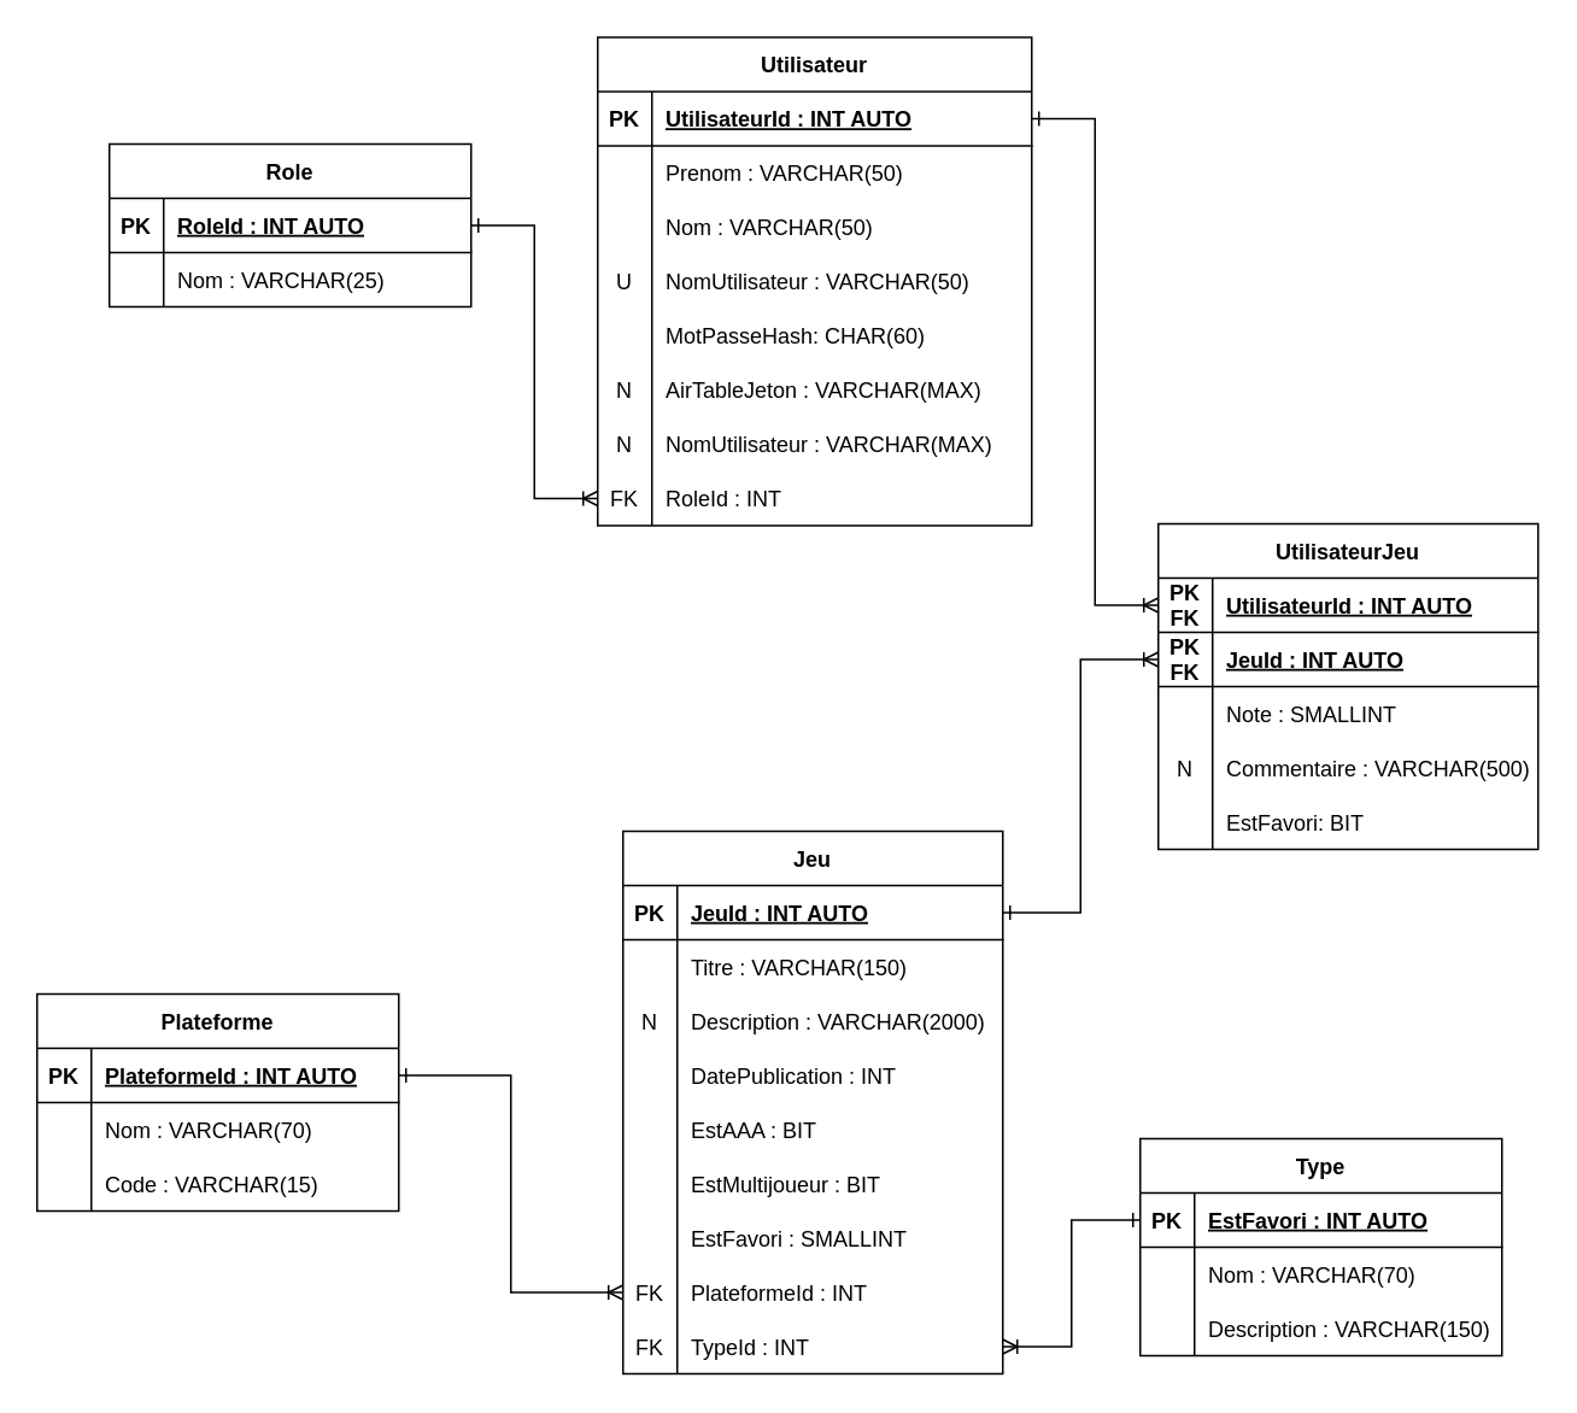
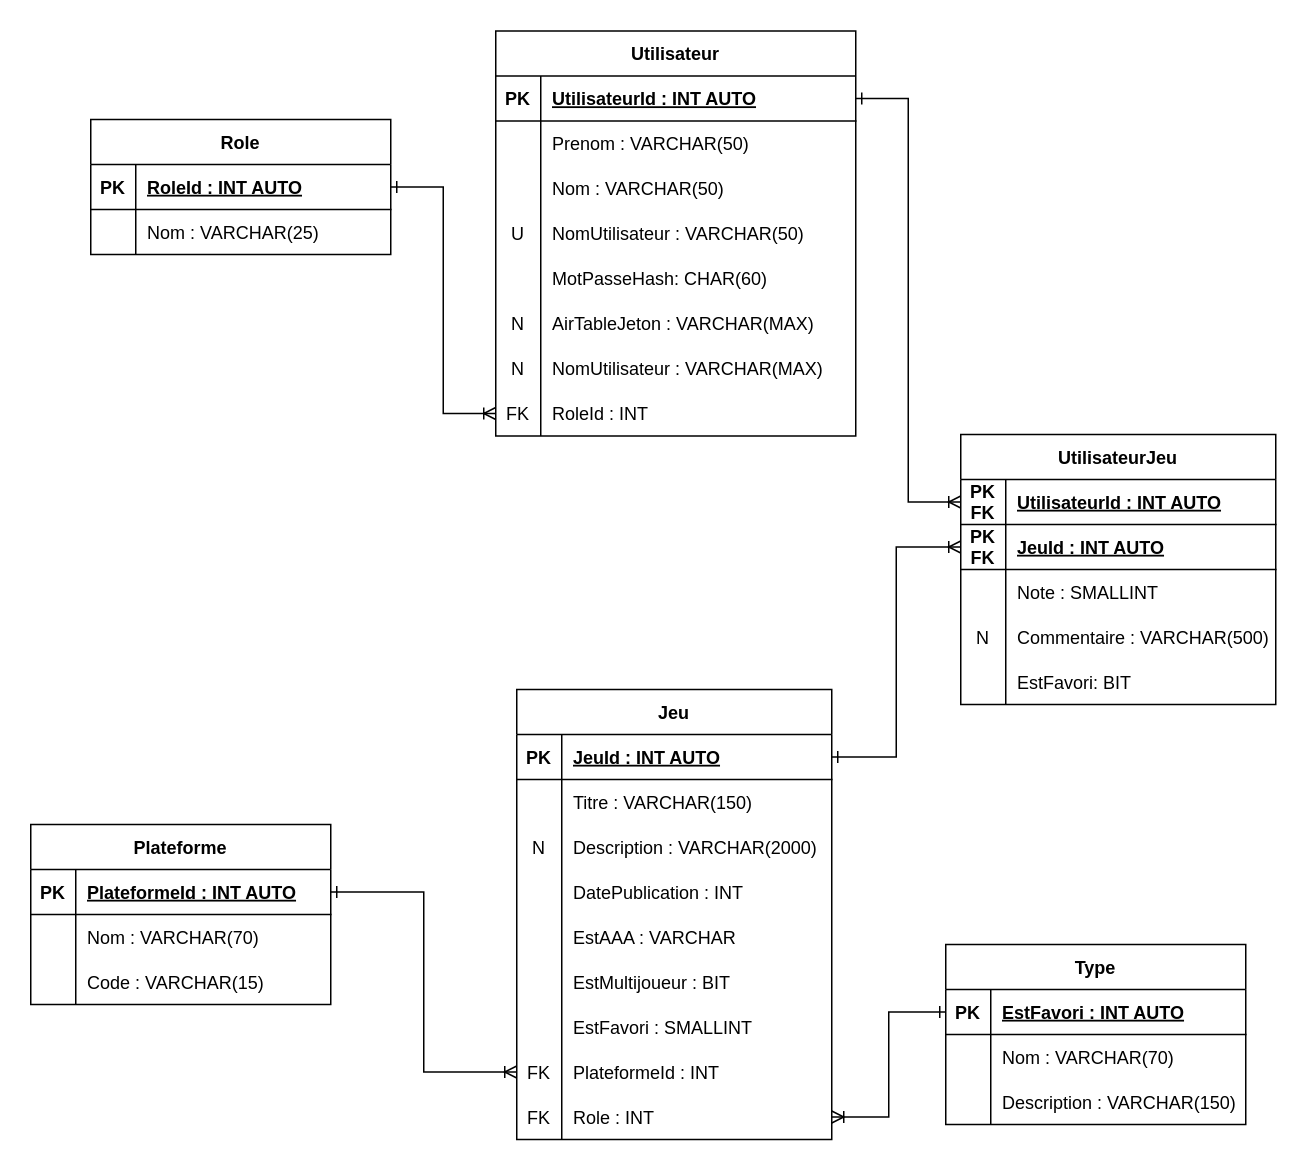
- <mxCell id="42" value="EstAAA : BIT" style="shape=partialRectangle;connectable=0;fillColor=none;top=0;left=0;bottom=0;right=0;align=left;spacingLeft=6;overflow=hidden;" parent="40" vertex="1"><mxGeometry x="30" width="180" height="30" as="geometry"><mxRectangle width="180" height="30" as="alternateBounds" /></mxGeometry></mxCell>
+ <mxCell id="42" value="EstAAA : VARCHAR" style="shape=partialRectangle;connectable=0;fillColor=none;top=0;left=0;bottom=0;right=0;align=left;spacingLeft=6;overflow=hidden;" parent="40" vertex="1"><mxGeometry x="30" width="180" height="30" as="geometry"><mxRectangle width="180" height="30" as="alternateBounds" /></mxGeometry></mxCell>
- <mxCell id="54" value="TypeId : INT" style="shape=partialRectangle;connectable=0;fillColor=none;top=0;left=0;bottom=0;right=0;align=left;spacingLeft=6;overflow=hidden;" parent="52" vertex="1"><mxGeometry x="30" width="180" height="30" as="geometry"><mxRectangle width="180" height="30" as="alternateBounds" /></mxGeometry></mxCell>
+ <mxCell id="54" value="Role : INT" style="shape=partialRectangle;connectable=0;fillColor=none;top=0;left=0;bottom=0;right=0;align=left;spacingLeft=6;overflow=hidden;" parent="52" vertex="1"><mxGeometry x="30" width="180" height="30" as="geometry"><mxRectangle width="180" height="30" as="alternateBounds" /></mxGeometry></mxCell>
